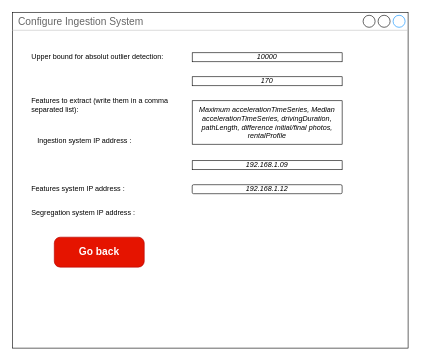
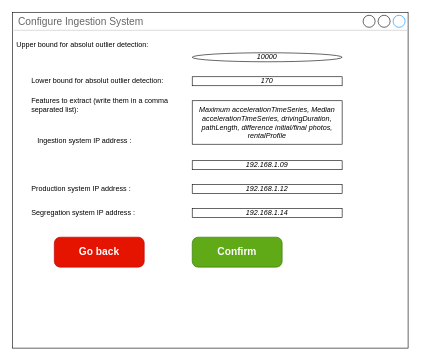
- <mxCell id="5" value="Upper bound for absolut outlier detection:" style="text;html=1;strokeColor=none;fillColor=none;align=left;verticalAlign=middle;whiteSpace=wrap;rounded=0;" parent="1" vertex="1"><mxGeometry x="50" y="80" width="240" height="30" as="geometry" /></mxCell>
+ <mxCell id="5" value="Upper bound for absolut outlier detection:" style="text;html=1;strokeColor=none;fillColor=none;align=left;verticalAlign=middle;whiteSpace=wrap;rounded=0;" parent="1" vertex="1"><mxGeometry x="25" y="60" width="240" height="30" as="geometry" /></mxCell>
- <mxCell id="6" value="&lt;i&gt;&lt;font&gt;10000&lt;/font&gt;&lt;/i&gt;" style="rounded=0;whiteSpace=wrap;html=1;fontColor=#000000;" parent="1" vertex="1"><mxGeometry x="320" y="87.5" width="250" height="15" as="geometry" /></mxCell>
+ <mxCell id="6" value="&lt;i&gt;&lt;font&gt;10000&lt;/font&gt;&lt;/i&gt;" style="ellipse;whiteSpace=wrap;html=1;fontColor=#000000;" parent="1" vertex="1"><mxGeometry x="320" y="87.5" width="250" height="15" as="geometry" /></mxCell>
+ <mxCell id="7" value="Lower bound for absolut outlier detection:" style="text;html=1;strokeColor=none;fillColor=none;align=left;verticalAlign=middle;whiteSpace=wrap;rounded=0;" parent="1" vertex="1"><mxGeometry x="50" y="120" width="230" height="30" as="geometry" /></mxCell>
- <mxCell id="13" value="Features system IP address :" style="text;html=1;strokeColor=none;fillColor=none;align=left;verticalAlign=middle;whiteSpace=wrap;rounded=0;" parent="1" vertex="1"><mxGeometry x="50" y="300" width="210" height="30" as="geometry" /></mxCell>
+ <mxCell id="13" value="Production system IP address :" style="text;html=1;strokeColor=none;fillColor=none;align=left;verticalAlign=middle;whiteSpace=wrap;rounded=0;" parent="1" vertex="1"><mxGeometry x="50" y="300" width="210" height="30" as="geometry" /></mxCell>
- <mxCell id="14" value="&lt;i style=&quot;border-color: var(--border-color);&quot;&gt;&lt;font style=&quot;border-color: var(--border-color);&quot;&gt;192.168.1.12&lt;/font&gt;&lt;/i&gt;" style="whiteSpace=wrap;html=1;fontColor=#000000;rounded=1;" parent="1" vertex="1"><mxGeometry x="320" y="307.5" width="250" height="15" as="geometry" /></mxCell>
+ <mxCell id="14" value="&lt;i style=&quot;border-color: var(--border-color);&quot;&gt;&lt;font style=&quot;border-color: var(--border-color);&quot;&gt;192.168.1.12&lt;/font&gt;&lt;/i&gt;" style="rounded=0;whiteSpace=wrap;html=1;fontColor=#000000;" parent="1" vertex="1"><mxGeometry x="320" y="307.5" width="250" height="15" as="geometry" /></mxCell>
+ <mxCell id="16" value="&lt;i style=&quot;border-color: var(--border-color);&quot;&gt;&lt;font style=&quot;border-color: var(--border-color);&quot;&gt;192.168.1.14&lt;/font&gt;&lt;/i&gt;" style="rounded=0;whiteSpace=wrap;html=1;fontColor=#000000;" parent="1" vertex="1"><mxGeometry x="320" y="347.5" width="250" height="15" as="geometry" /></mxCell>
+ <mxCell id="3" value="Confirm" style="strokeWidth=1;shadow=0;dashed=0;align=center;html=1;shape=mxgraph.mockup.buttons.button;strokeColor=#2D7600;fontColor=#ffffff;mainText=;buttonStyle=round;fontSize=17;fontStyle=1;fillColor=#60a917;whiteSpace=wrap;" parent="1" vertex="1"><mxGeometry x="320" y="395" width="150" height="50" as="geometry" /></mxCell>
